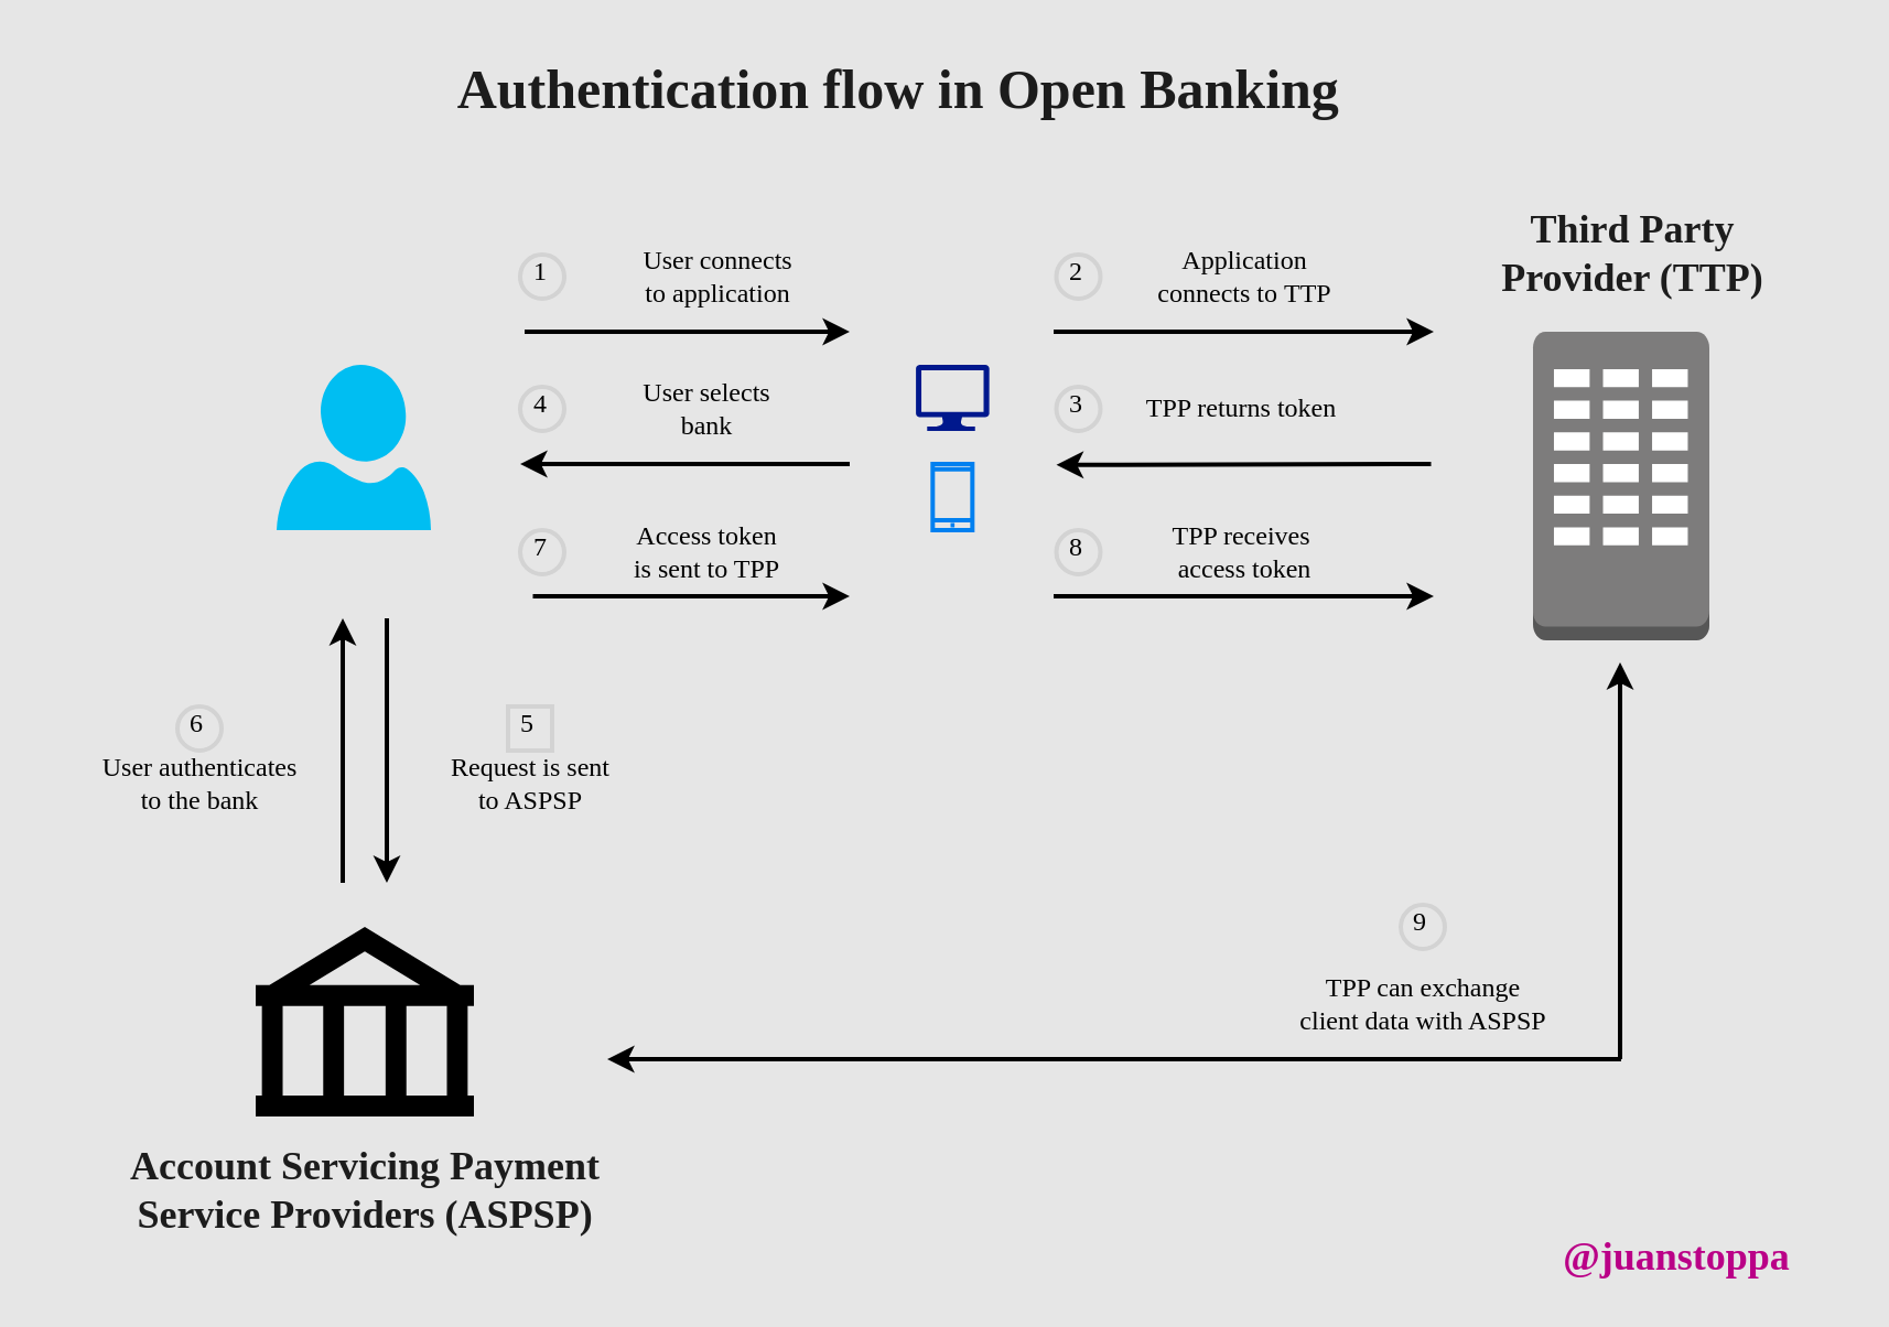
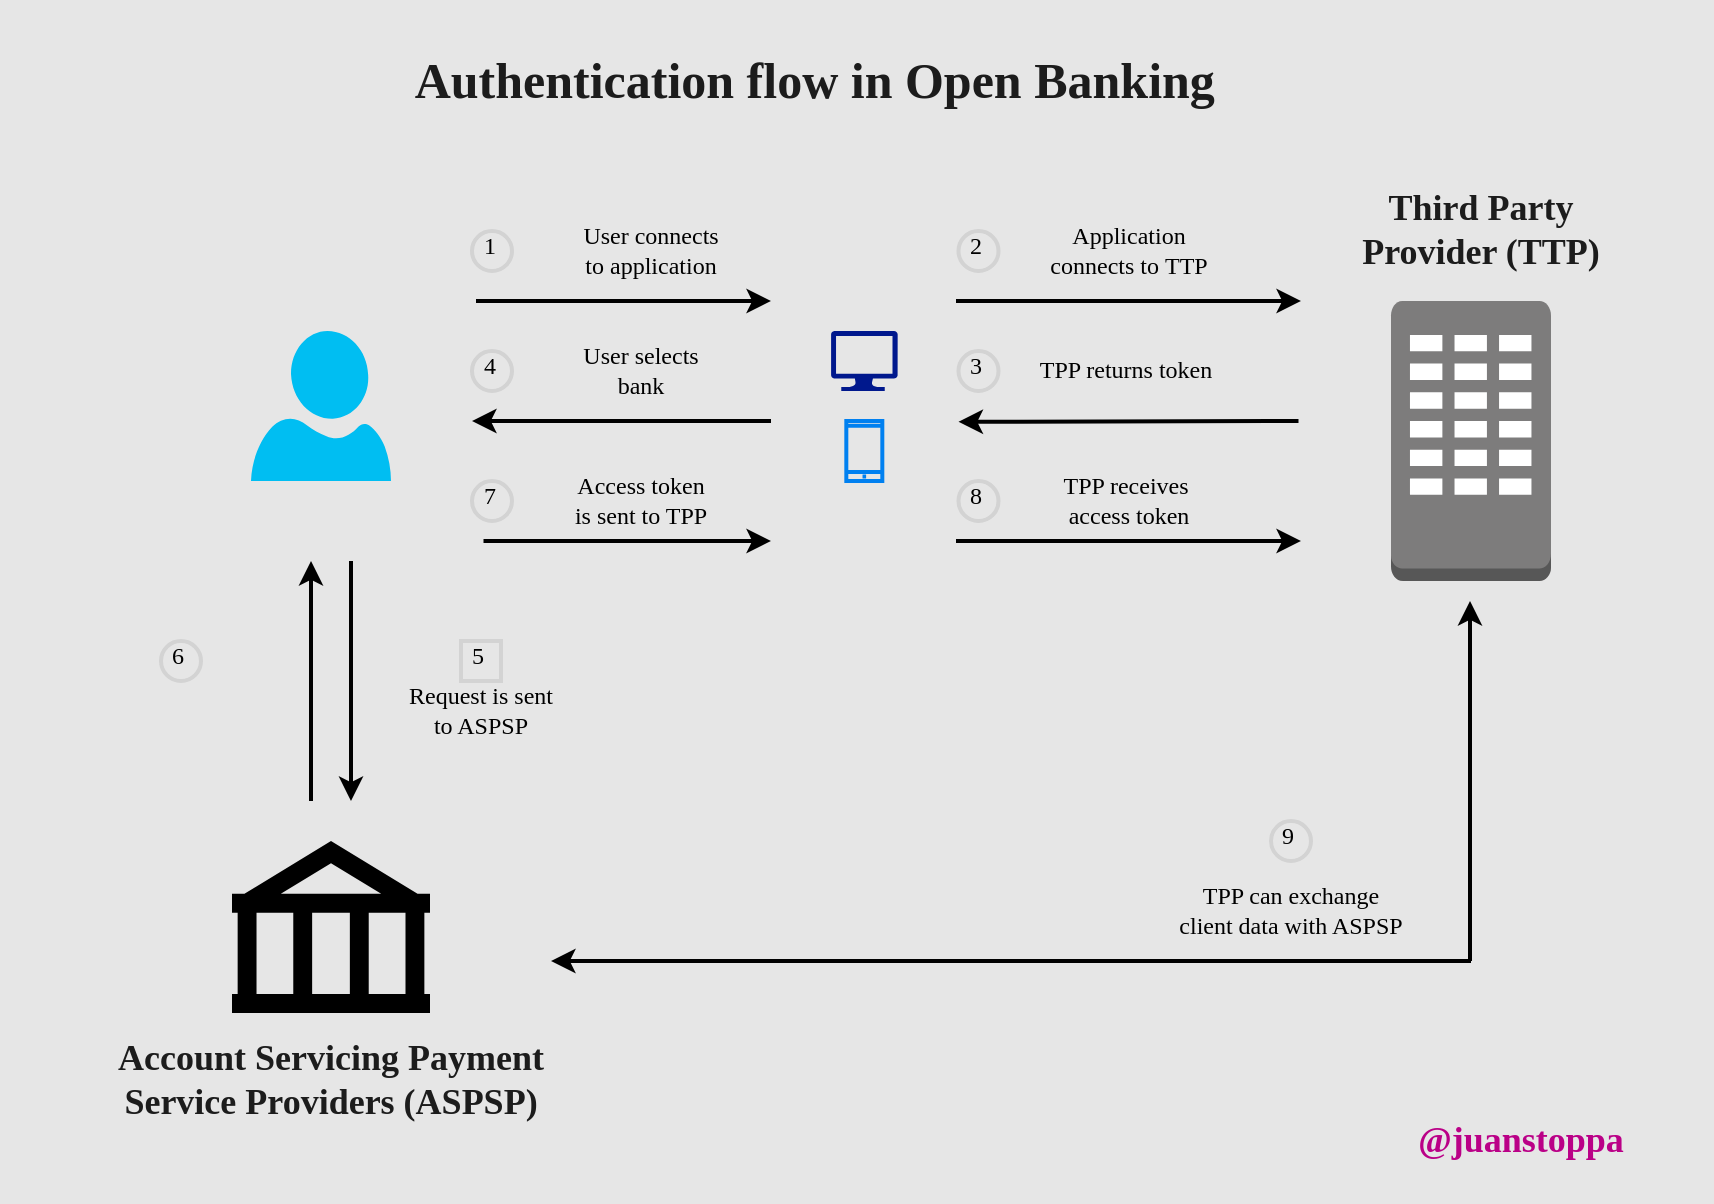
- <mxCell id="21" value="User authenticates &lt;br&gt;to the bank" style="text;html=1;resizable=0;autosize=1;align=center;verticalAlign=middle;points=[];fillColor=none;strokeColor=none;rounded=0;fontFamily=Verdana;" vertex="1" parent="1"><mxGeometry x="25" y="340" width="130" height="30" as="geometry" /></mxCell>
